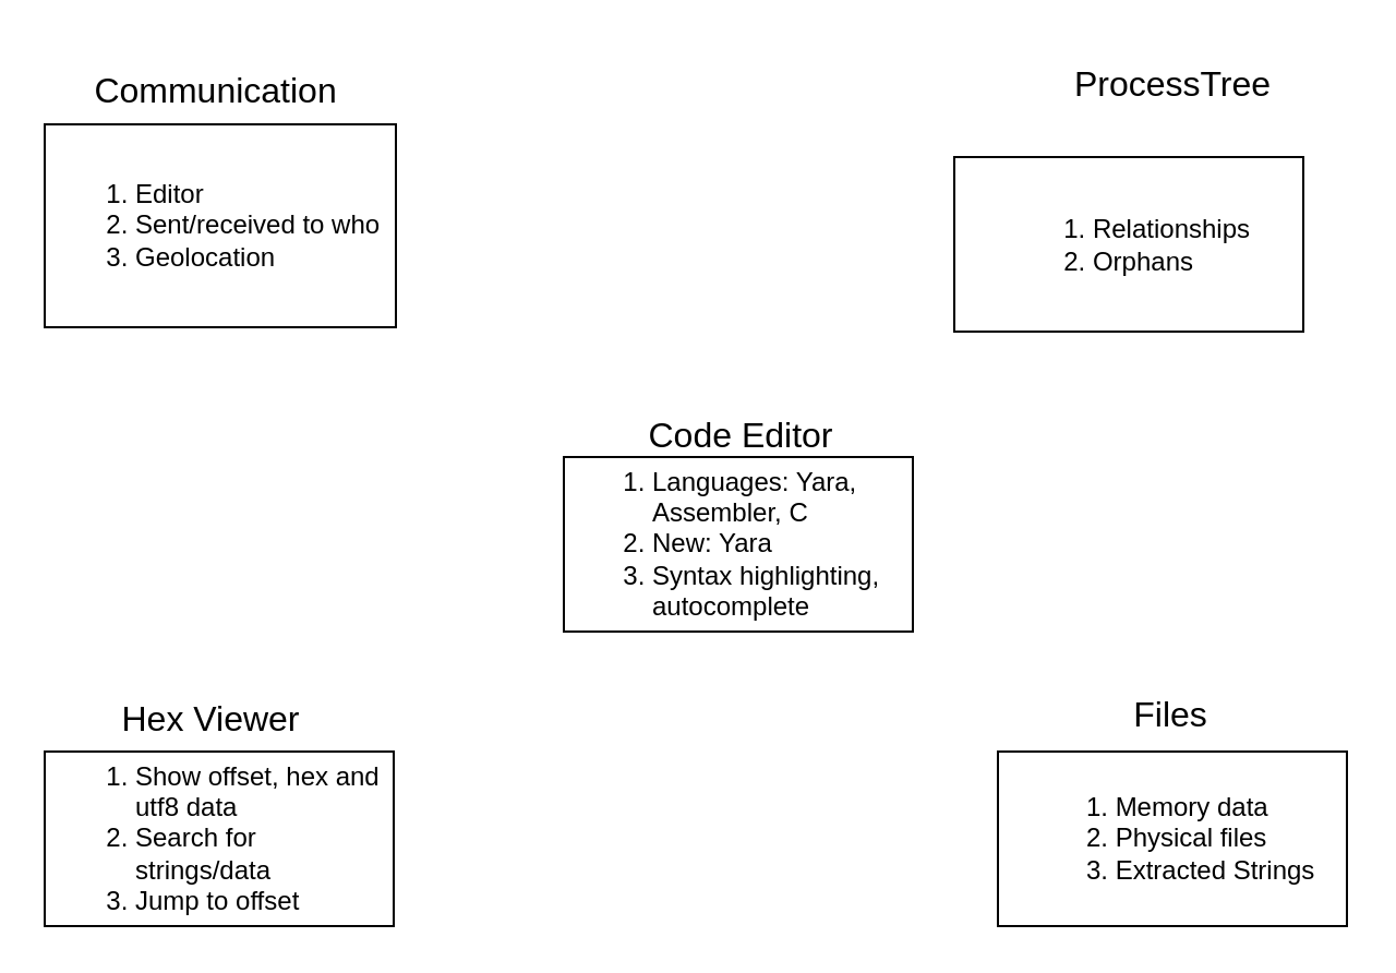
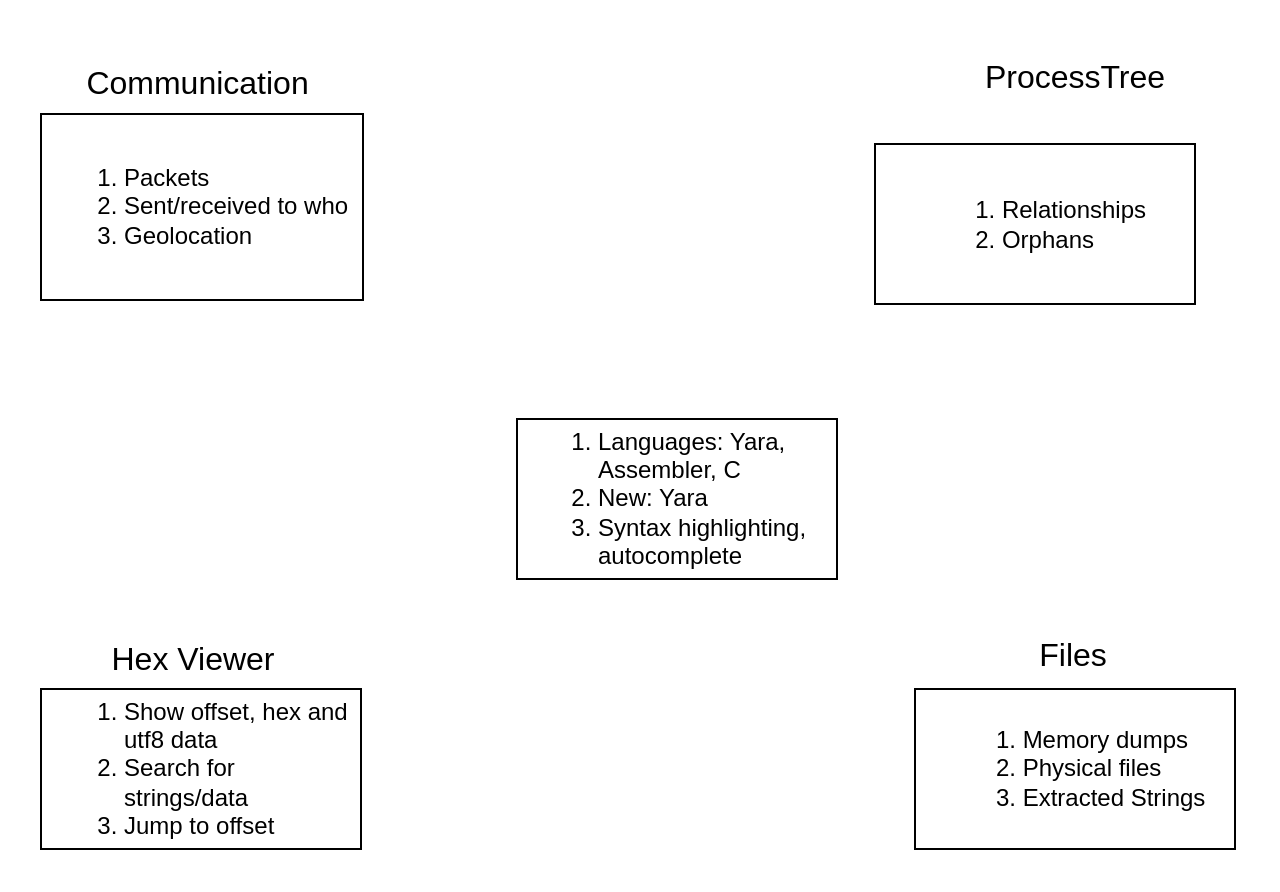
- <mxCell id="2" value="&lt;ol&gt;&lt;li&gt;Editor&lt;/li&gt;&lt;li style=&quot;&quot;&gt;Sent/received to who&lt;/li&gt;&lt;li style=&quot;&quot;&gt;Geolocation&lt;/li&gt;&lt;/ol&gt;" style="rounded=0;whiteSpace=wrap;html=1;align=left;" vertex="1" parent="1"><mxGeometry x="20" y="56.5" width="161" height="93" as="geometry" /></mxCell>
+ <mxCell id="2" value="&lt;ol&gt;&lt;li&gt;Packets&lt;/li&gt;&lt;li style=&quot;&quot;&gt;Sent/received to who&lt;/li&gt;&lt;li style=&quot;&quot;&gt;Geolocation&lt;/li&gt;&lt;/ol&gt;" style="rounded=0;whiteSpace=wrap;html=1;align=left;" vertex="1" parent="1"><mxGeometry x="20" y="56.5" width="161" height="93" as="geometry" /></mxCell>
- <mxCell id="12" value="Code Editor" style="text;strokeColor=none;fillColor=none;html=1;align=center;verticalAlign=middle;whiteSpace=wrap;rounded=0;fontSize=16;" vertex="1" parent="1"><mxGeometry x="258" y="188" width="163" height="21" as="geometry" /></mxCell>
- <mxCell id="9" value="&lt;ol&gt;&lt;li style=&quot;text-align: left;&quot;&gt;Memory data&lt;/li&gt;&lt;li style=&quot;text-align: left;&quot;&gt;Physical files&lt;/li&gt;&lt;li style=&quot;text-align: left;&quot;&gt;Extracted Strings&lt;/li&gt;&lt;/ol&gt;" style="rounded=0;whiteSpace=wrap;html=1;" vertex="1" parent="1"><mxGeometry x="457" y="344" width="160" height="80" as="geometry" /></mxCell>
+ <mxCell id="9" value="&lt;ol&gt;&lt;li style=&quot;text-align: left;&quot;&gt;Memory dumps&lt;/li&gt;&lt;li style=&quot;text-align: left;&quot;&gt;Physical files&lt;/li&gt;&lt;li style=&quot;text-align: left;&quot;&gt;Extracted Strings&lt;/li&gt;&lt;/ol&gt;" style="rounded=0;whiteSpace=wrap;html=1;" vertex="1" parent="1"><mxGeometry x="457" y="344" width="160" height="80" as="geometry" /></mxCell>
